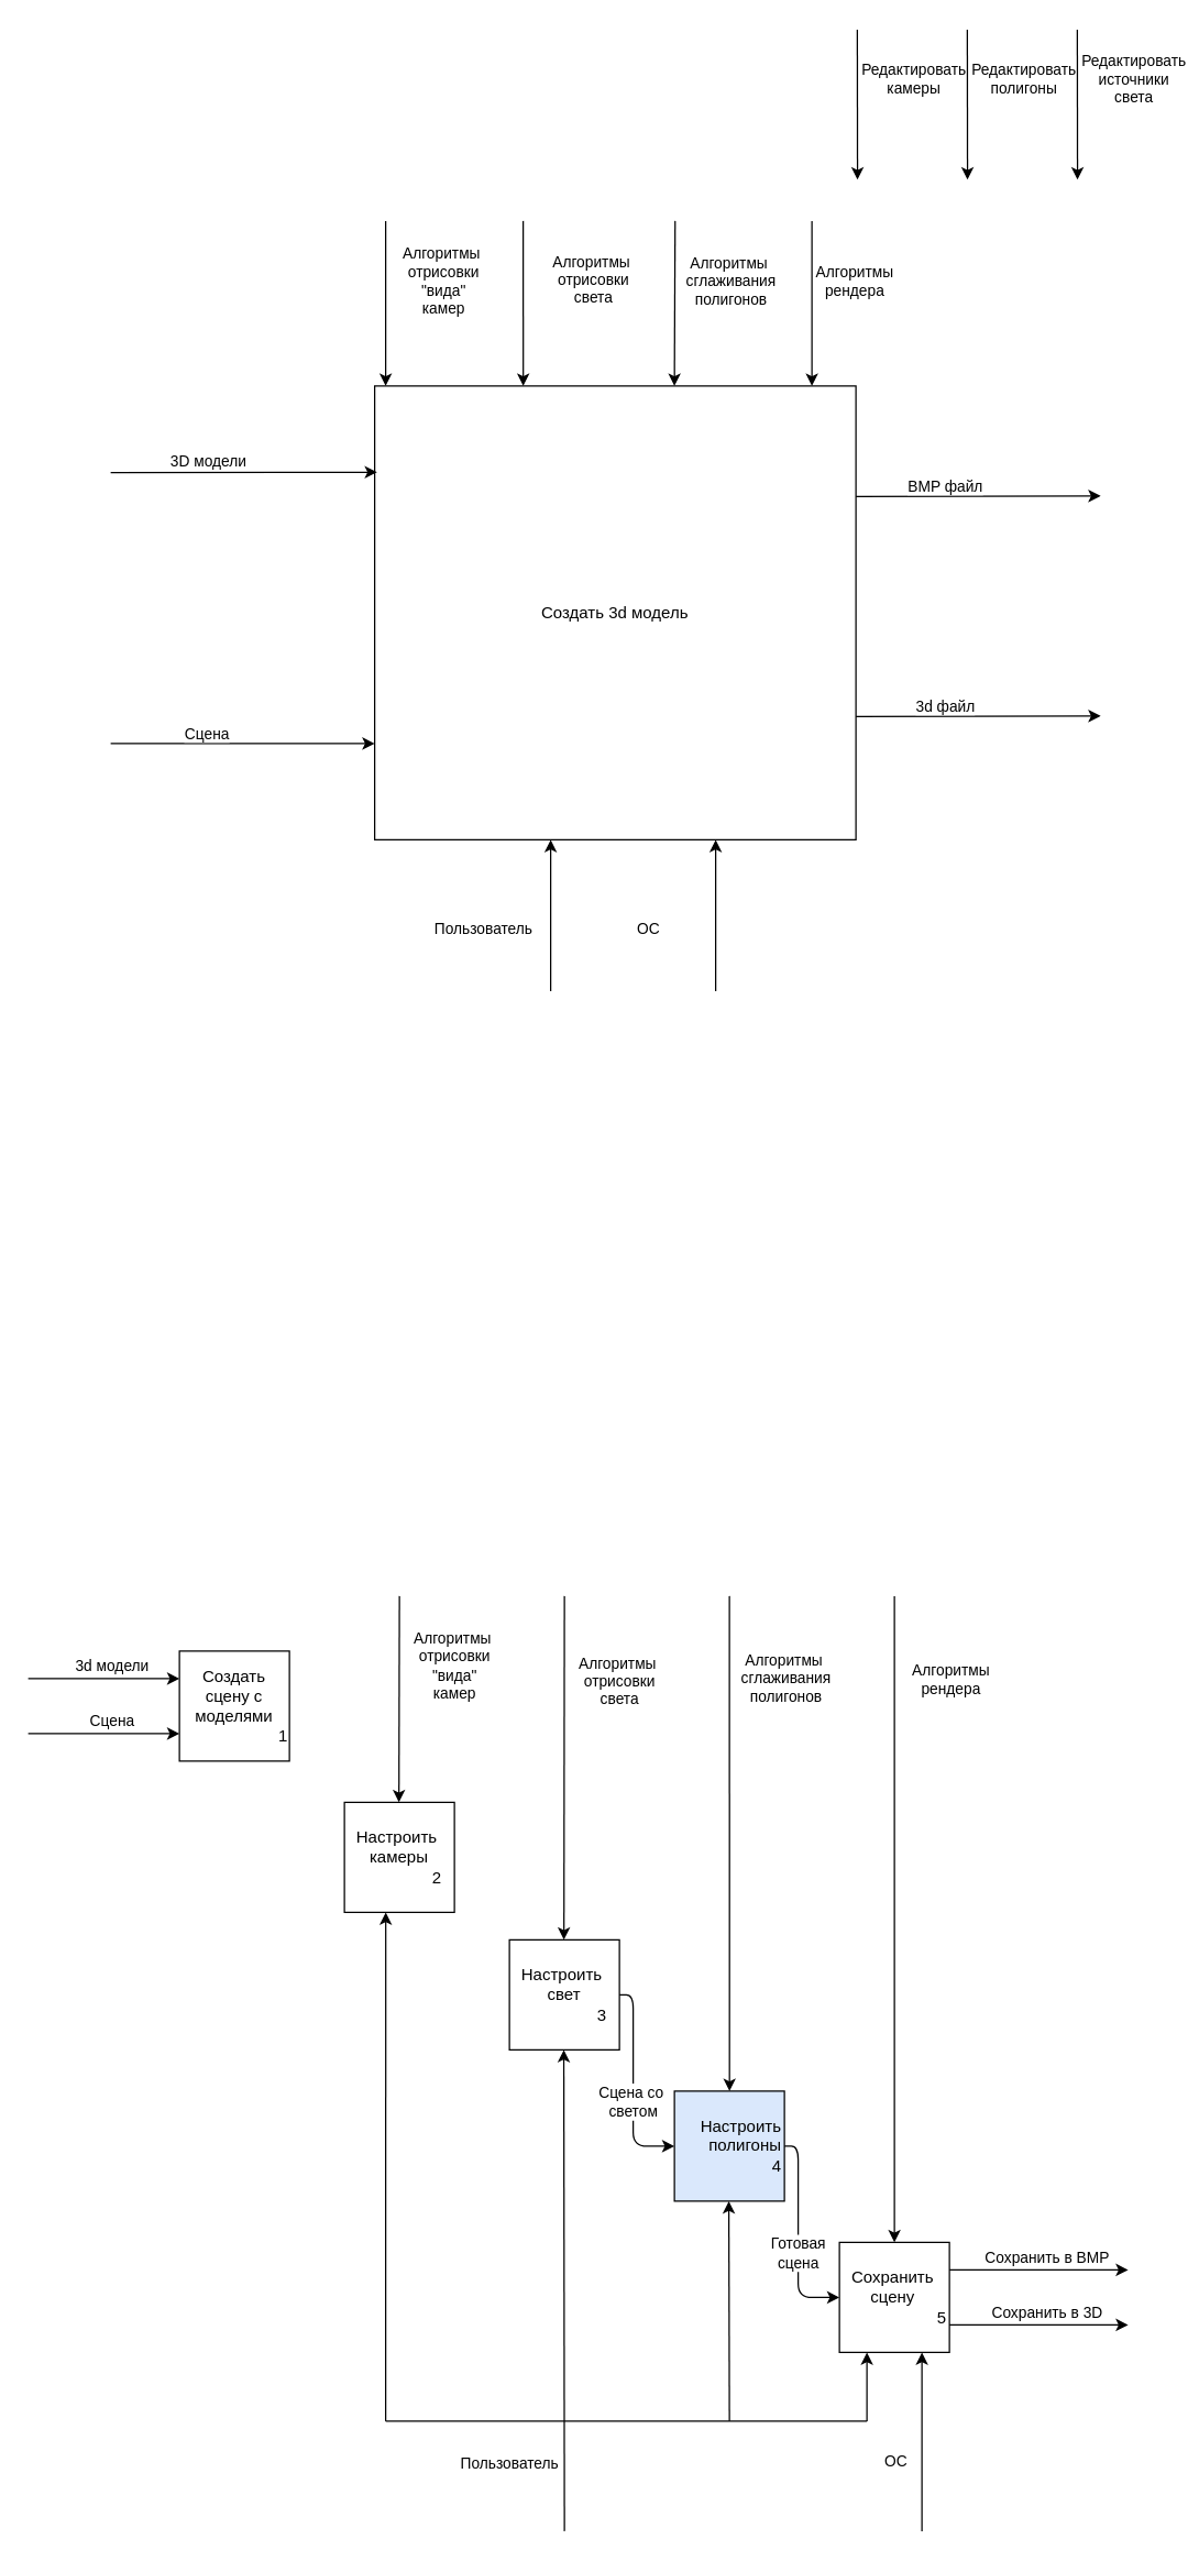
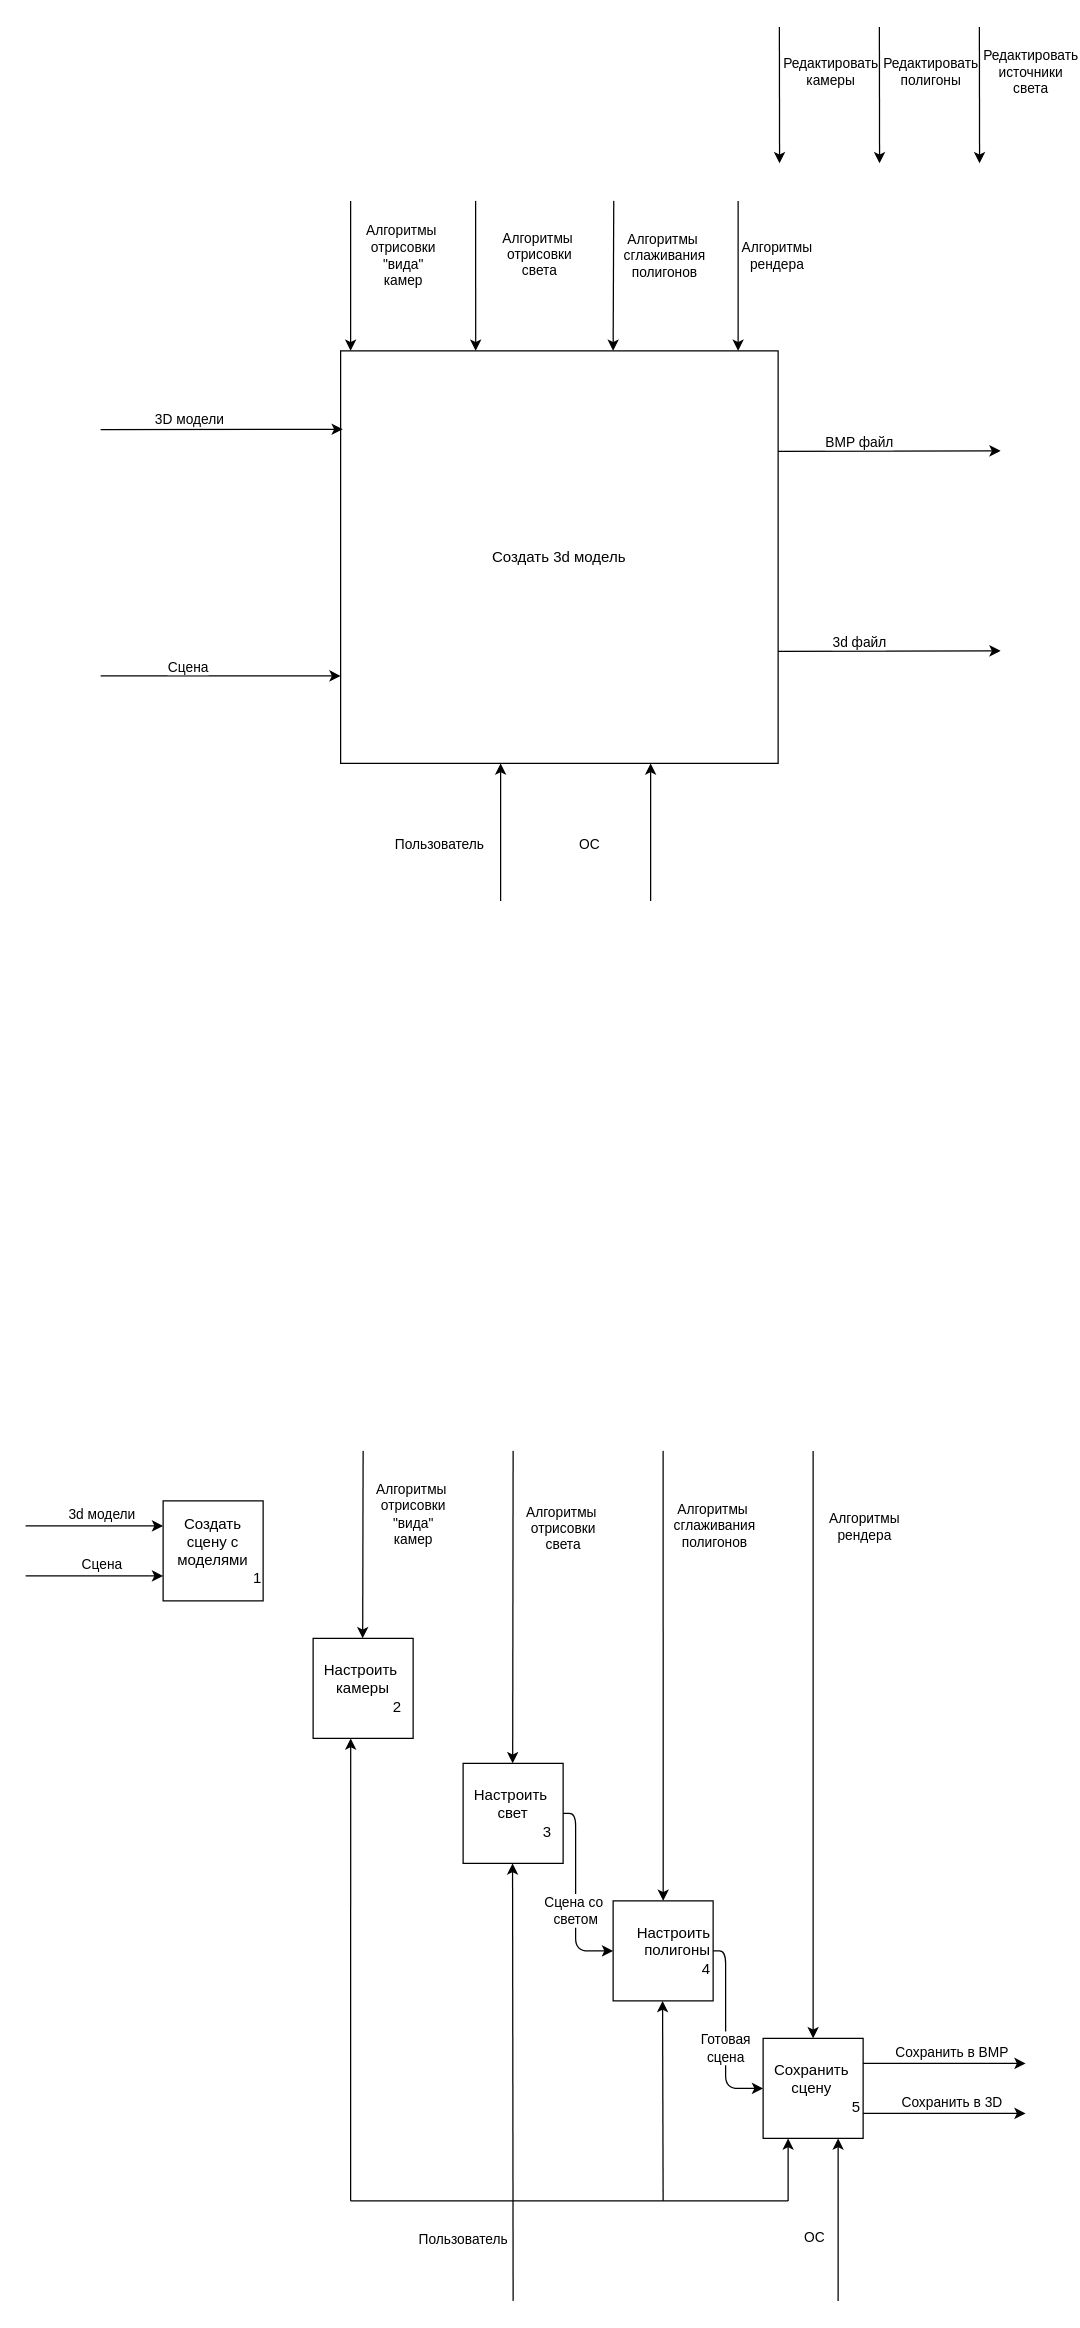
- <mxCell id="41" value="Настроить полигоны&lt;br&gt;4" style="whiteSpace=wrap;html=1;aspect=fixed;align=right;fillColor=#dae8fc;" parent="1" vertex="1"><mxGeometry x="490" y="1520" width="80" height="80" as="geometry" /></mxCell>
+ <mxCell id="41" value="Настроить полигоны&lt;br&gt;4" style="whiteSpace=wrap;html=1;aspect=fixed;align=right;" parent="1" vertex="1"><mxGeometry x="490" y="1520" width="80" height="80" as="geometry" /></mxCell>
